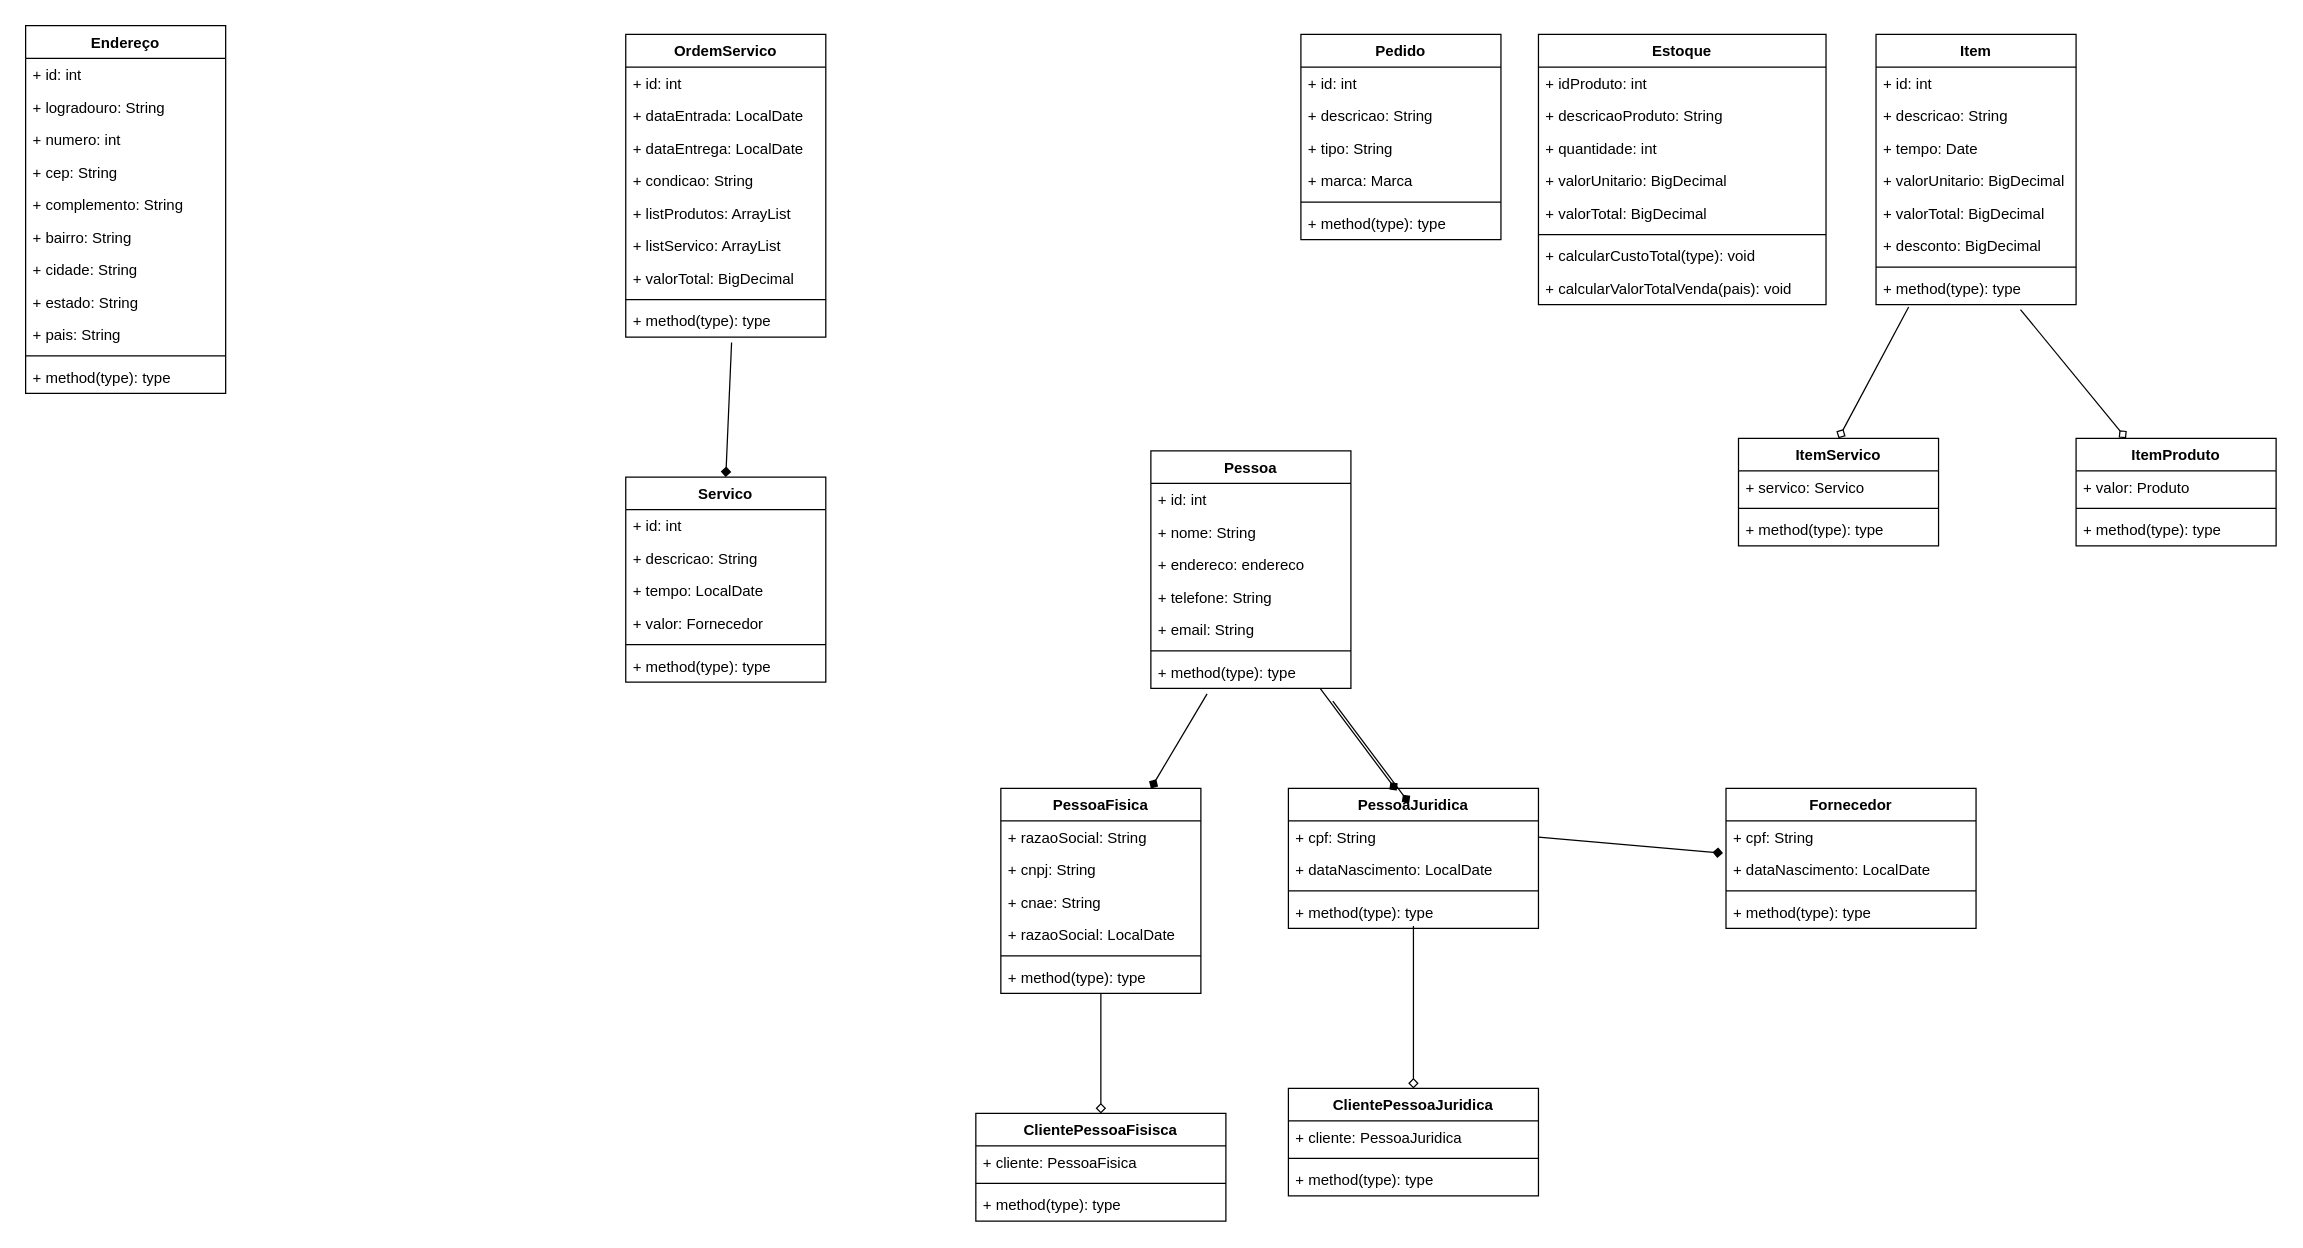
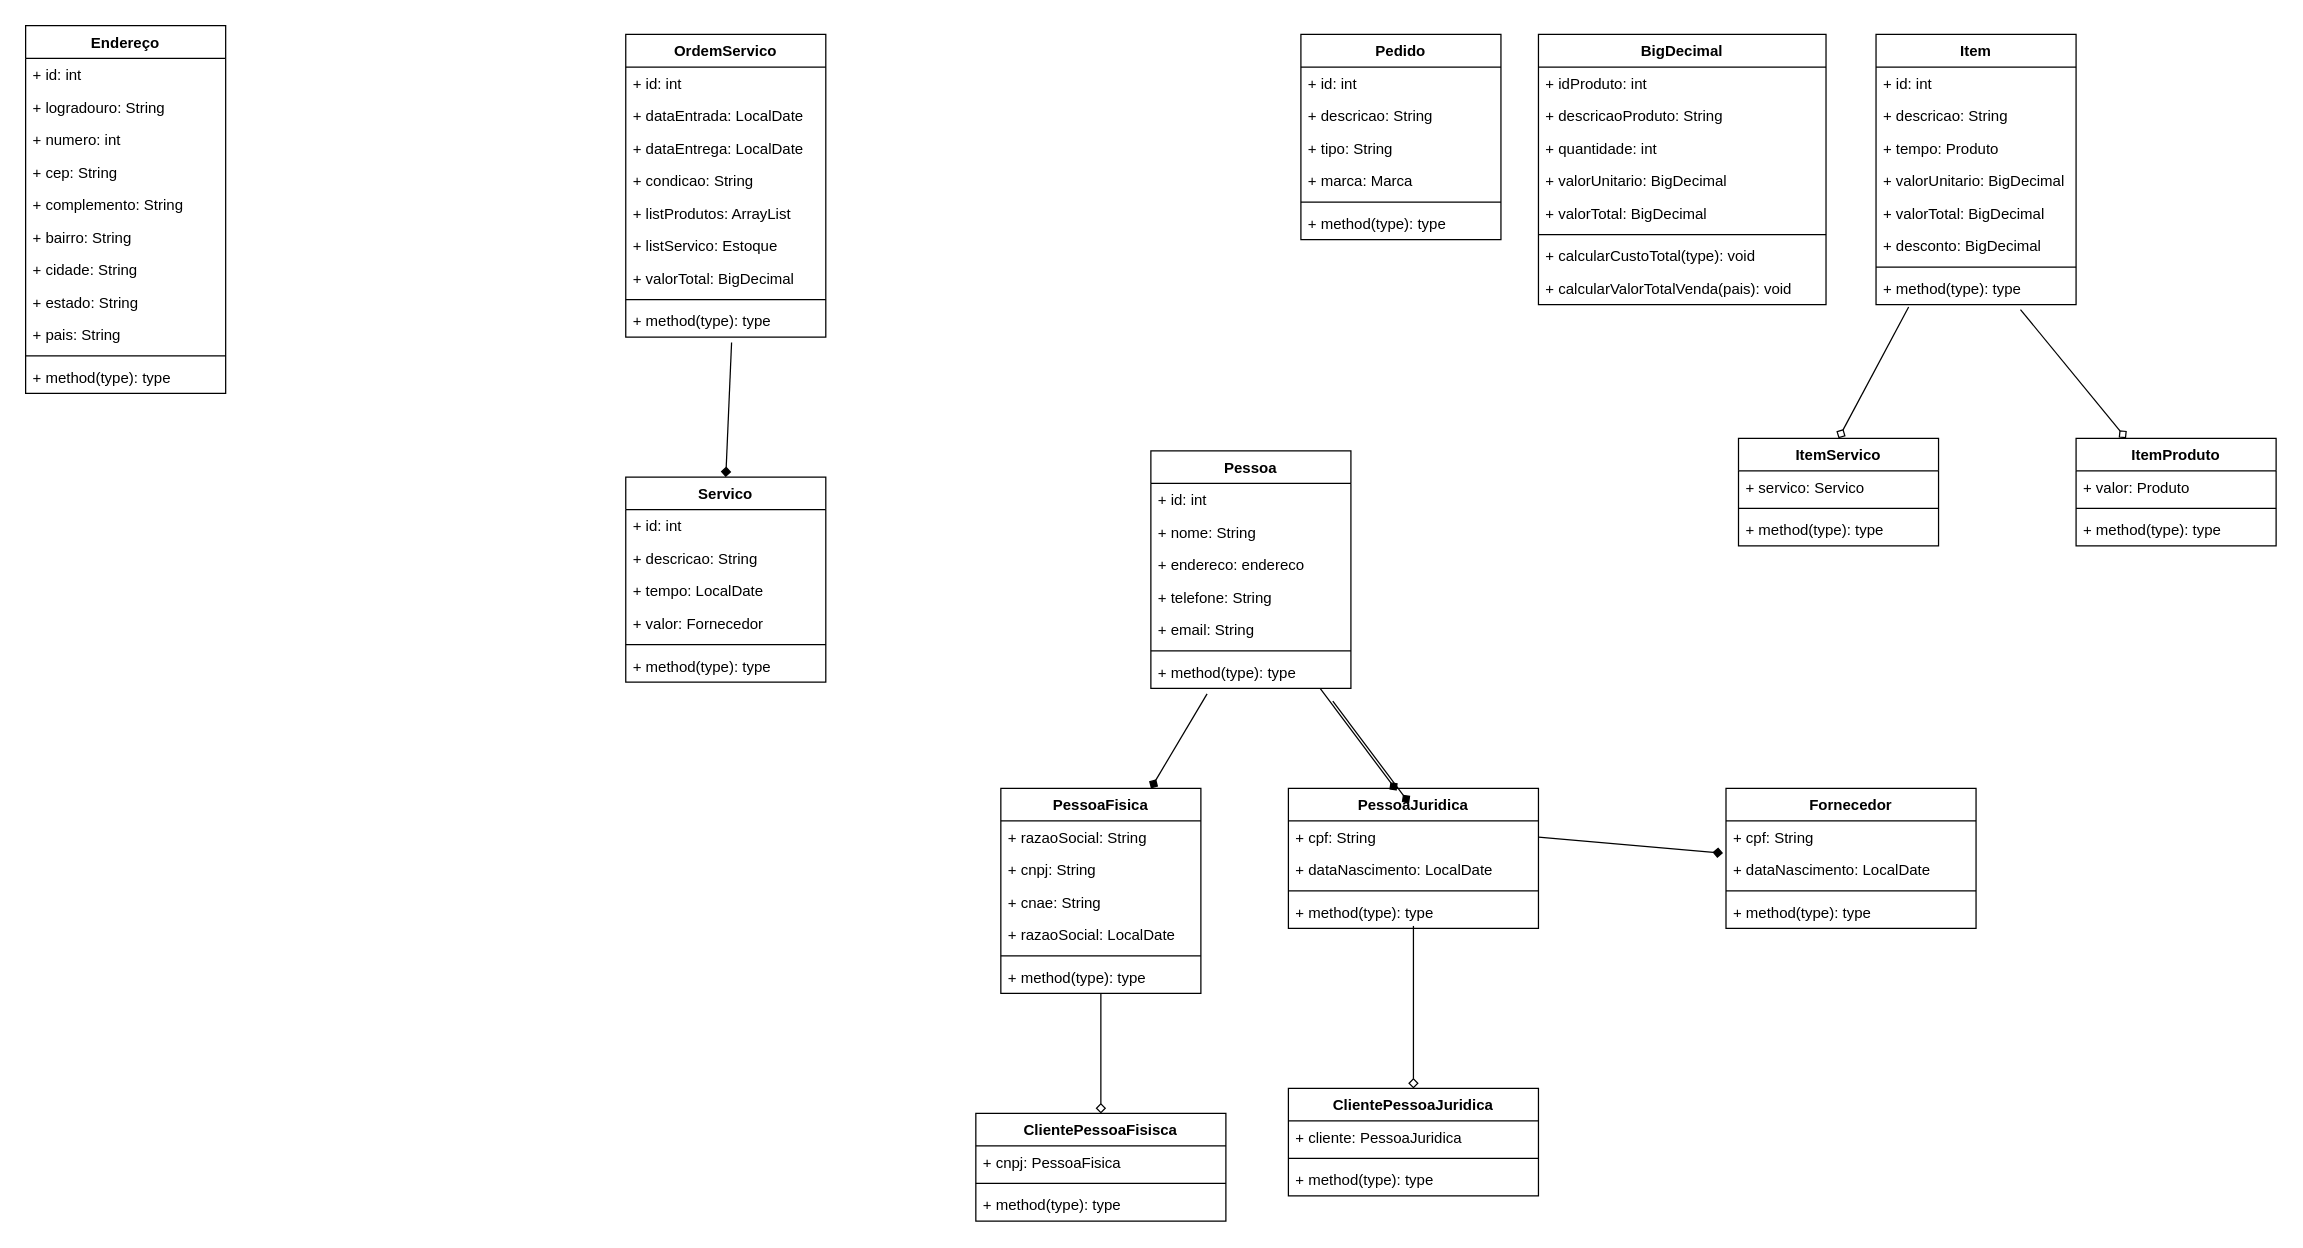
- <mxCell id="58" value="Estoque" style="swimlane;fontStyle=1;align=center;verticalAlign=top;childLayout=stackLayout;horizontal=1;startSize=26;horizontalStack=0;resizeParent=1;resizeParentMax=0;resizeLast=0;collapsible=1;marginBottom=0;" parent="1" vertex="1"><mxGeometry x="1230" y="27" width="230" height="216" as="geometry" /></mxCell>
+ <mxCell id="58" value="BigDecimal" style="swimlane;fontStyle=1;align=center;verticalAlign=top;childLayout=stackLayout;horizontal=1;startSize=26;horizontalStack=0;resizeParent=1;resizeParentMax=0;resizeLast=0;collapsible=1;marginBottom=0;" parent="1" vertex="1"><mxGeometry x="1230" y="27" width="230" height="216" as="geometry" /></mxCell>
- <mxCell id="70" value="+ tempo: Date" style="text;strokeColor=none;fillColor=none;align=left;verticalAlign=top;spacingLeft=4;spacingRight=4;overflow=hidden;rotatable=0;points=[[0,0.5],[1,0.5]];portConstraint=eastwest;" parent="67" vertex="1"><mxGeometry y="78" width="160" height="26" as="geometry" /></mxCell>
+ <mxCell id="70" value="+ tempo: Produto" style="text;strokeColor=none;fillColor=none;align=left;verticalAlign=top;spacingLeft=4;spacingRight=4;overflow=hidden;rotatable=0;points=[[0,0.5],[1,0.5]];portConstraint=eastwest;" parent="67" vertex="1"><mxGeometry y="78" width="160" height="26" as="geometry" /></mxCell>
- <mxCell id="47" value="+ listServico: ArrayList" style="text;strokeColor=none;fillColor=none;align=left;verticalAlign=top;spacingLeft=4;spacingRight=4;overflow=hidden;rotatable=0;points=[[0,0.5],[1,0.5]];portConstraint=eastwest;" parent="41" vertex="1"><mxGeometry y="156" width="160" height="26" as="geometry" /></mxCell>
+ <mxCell id="47" value="+ listServico: Estoque" style="text;strokeColor=none;fillColor=none;align=left;verticalAlign=top;spacingLeft=4;spacingRight=4;overflow=hidden;rotatable=0;points=[[0,0.5],[1,0.5]];portConstraint=eastwest;" parent="41" vertex="1"><mxGeometry y="156" width="160" height="26" as="geometry" /></mxCell>
- <mxCell id="89" value="+ cliente: PessoaFisica" style="text;strokeColor=none;fillColor=none;align=left;verticalAlign=top;spacingLeft=4;spacingRight=4;overflow=hidden;rotatable=0;points=[[0,0.5],[1,0.5]];portConstraint=eastwest;" parent="88" vertex="1"><mxGeometry y="26" width="200" height="26" as="geometry" /></mxCell>
+ <mxCell id="89" value="+ cnpj: PessoaFisica" style="text;strokeColor=none;fillColor=none;align=left;verticalAlign=top;spacingLeft=4;spacingRight=4;overflow=hidden;rotatable=0;points=[[0,0.5],[1,0.5]];portConstraint=eastwest;" parent="88" vertex="1"><mxGeometry y="26" width="200" height="26" as="geometry" /></mxCell>
